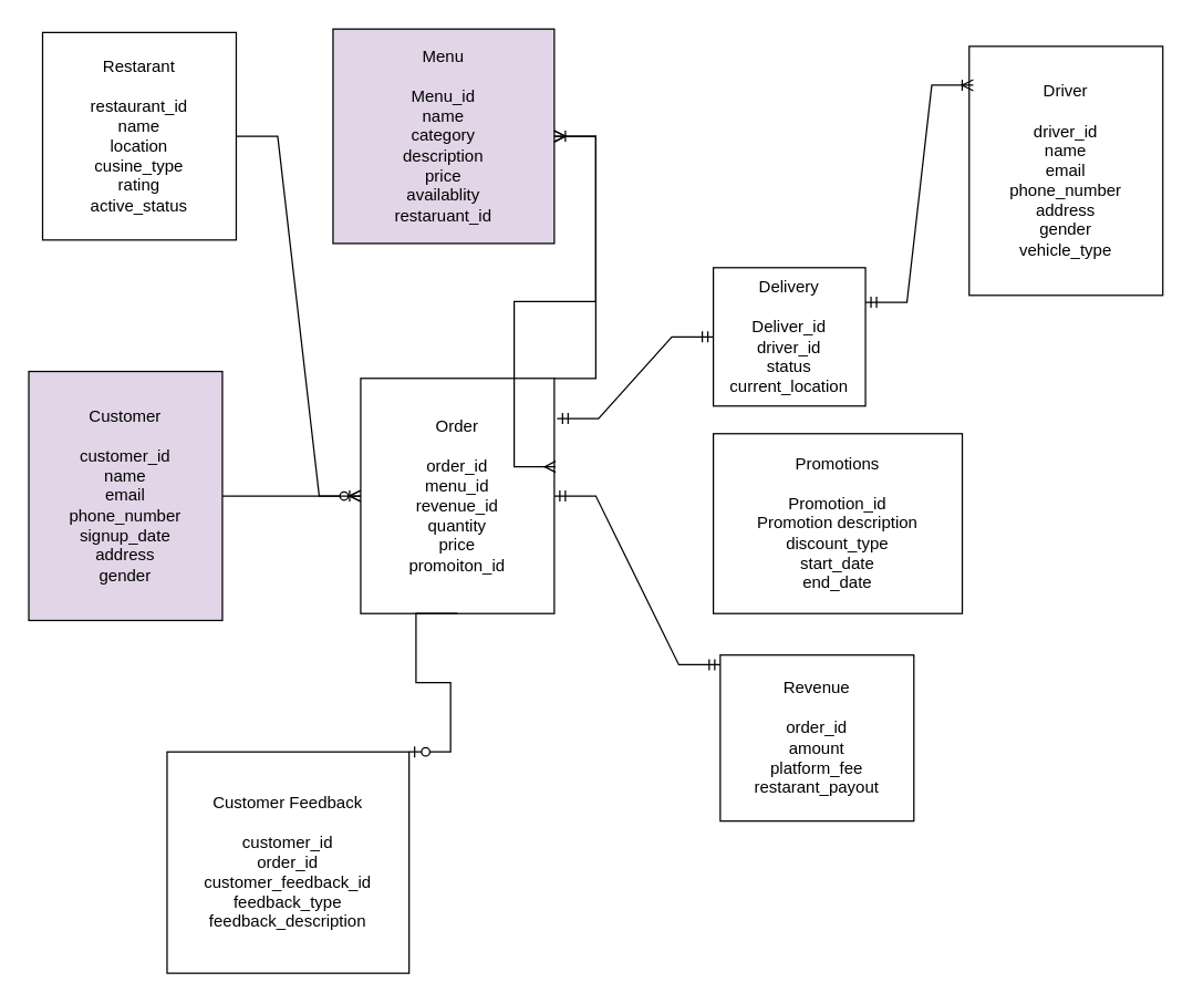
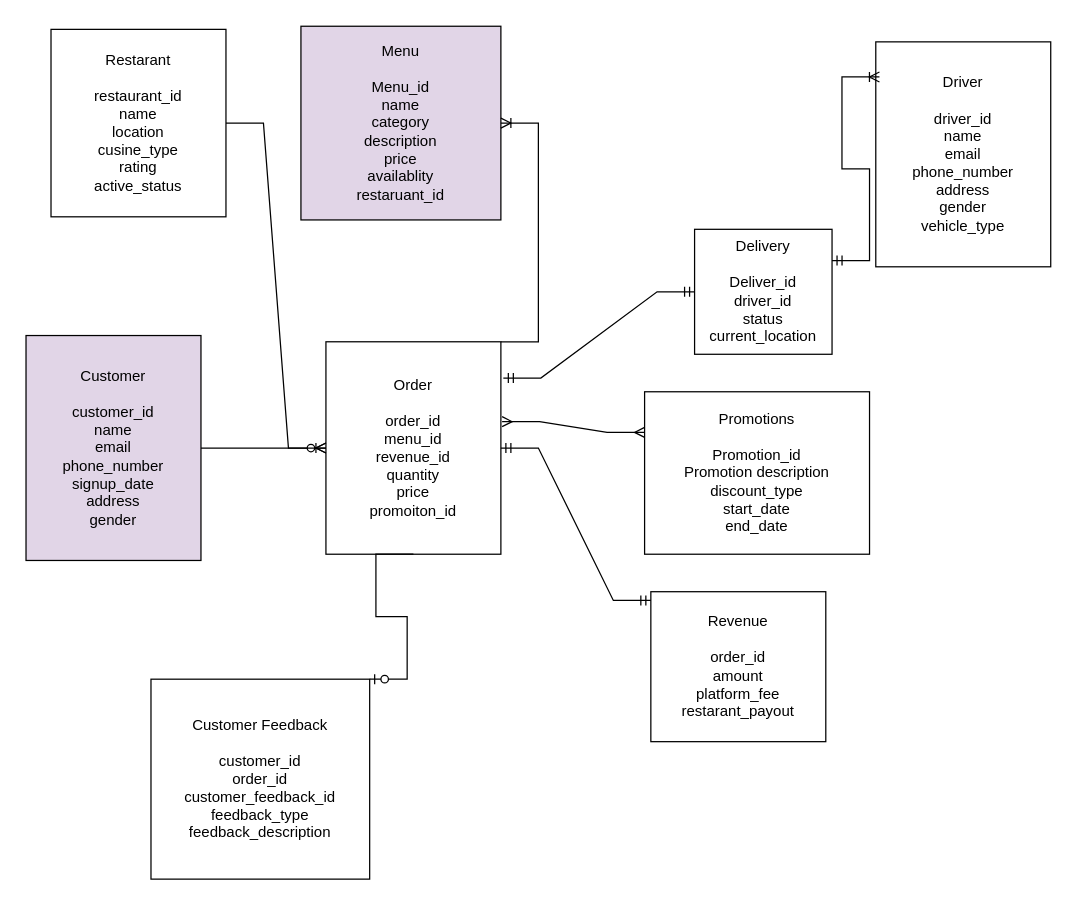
- <mxCell id="8" value="Restarant&lt;div&gt;&lt;br&gt;&lt;/div&gt;&lt;div&gt;restaurant_id&lt;/div&gt;&lt;div&gt;name&lt;/div&gt;&lt;div&gt;location&lt;/div&gt;&lt;div&gt;cusine_type&lt;/div&gt;&lt;div&gt;rating&lt;/div&gt;&lt;div&gt;active_status&lt;/div&gt;" style="rounded=0;whiteSpace=wrap;html=1;" parent="1" vertex="1"><mxGeometry x="30" y="23" width="140" height="150" as="geometry" /></mxCell>
+ <mxCell id="8" value="Restarant&lt;div&gt;&lt;br&gt;&lt;/div&gt;&lt;div&gt;restaurant_id&lt;/div&gt;&lt;div&gt;name&lt;/div&gt;&lt;div&gt;location&lt;/div&gt;&lt;div&gt;cusine_type&lt;/div&gt;&lt;div&gt;rating&lt;/div&gt;&lt;div&gt;active_status&lt;/div&gt;" style="rounded=0;whiteSpace=wrap;html=1;" parent="1" vertex="1"><mxGeometry x="40" y="23" width="140" height="150" as="geometry" /></mxCell>
- <mxCell id="6" value="Delivery&lt;div&gt;&lt;br&gt;&lt;div&gt;Deliver_id&lt;/div&gt;&lt;div&gt;driver_id&lt;/div&gt;&lt;div&gt;status&lt;/div&gt;&lt;div&gt;current_location&lt;/div&gt;&lt;/div&gt;" style="rounded=0;whiteSpace=wrap;html=1;" parent="1" vertex="1"><mxGeometry x="515" y="193" width="110" height="100" as="geometry" /></mxCell>
+ <mxCell id="6" value="Delivery&lt;div&gt;&lt;br&gt;&lt;div&gt;Deliver_id&lt;/div&gt;&lt;div&gt;driver_id&lt;/div&gt;&lt;div&gt;status&lt;/div&gt;&lt;div&gt;current_location&lt;/div&gt;&lt;/div&gt;" style="rounded=0;whiteSpace=wrap;html=1;" parent="1" vertex="1"><mxGeometry x="555" y="183" width="110" height="100" as="geometry" /></mxCell>
- <mxCell id="14" value="" style="edgeStyle=entityRelationEdgeStyle;fontSize=12;html=1;endArrow=ERmany;startArrow=ERmany;rounded=0;exitX=1.007;exitY=0.376;exitDx=0;exitDy=0;exitPerimeter=0;" parent="1" source="3" target="5" edge="1"><mxGeometry width="100" height="100" relative="1" as="geometry"><mxPoint x="460" y="448" as="sourcePoint" /><mxPoint x="560" y="348" as="targetPoint" /></mxGeometry></mxCell>
+ <mxCell id="14" value="" style="edgeStyle=entityRelationEdgeStyle;fontSize=12;html=1;endArrow=ERmany;startArrow=ERmany;rounded=0;exitX=1.007;exitY=0.376;exitDx=0;exitDy=0;exitPerimeter=0;entryX=0;entryY=0.25;entryDx=0;entryDy=0;" parent="1" source="3" target="7" edge="1"><mxGeometry width="100" height="100" relative="1" as="geometry"><mxPoint x="460" y="448" as="sourcePoint" /><mxPoint x="560" y="348" as="targetPoint" /></mxGeometry></mxCell>
